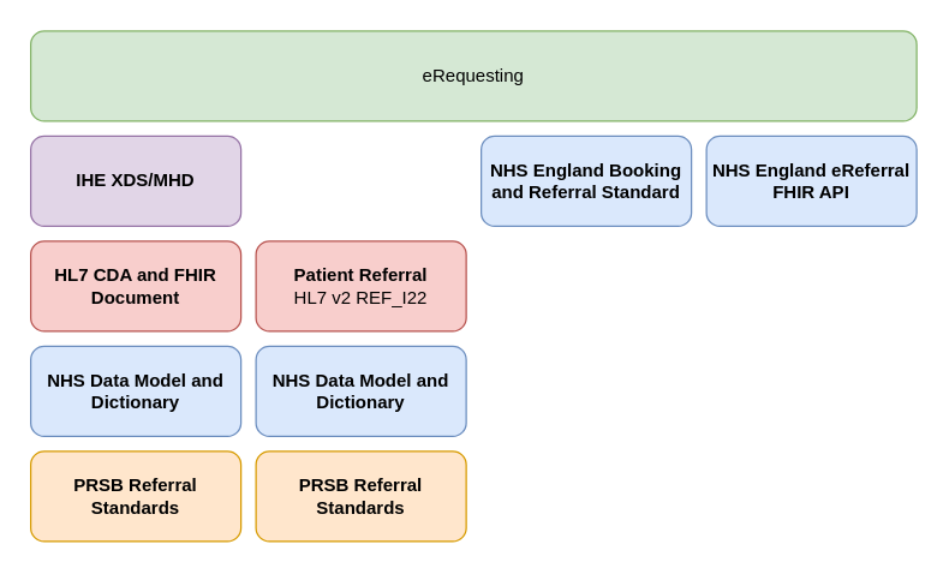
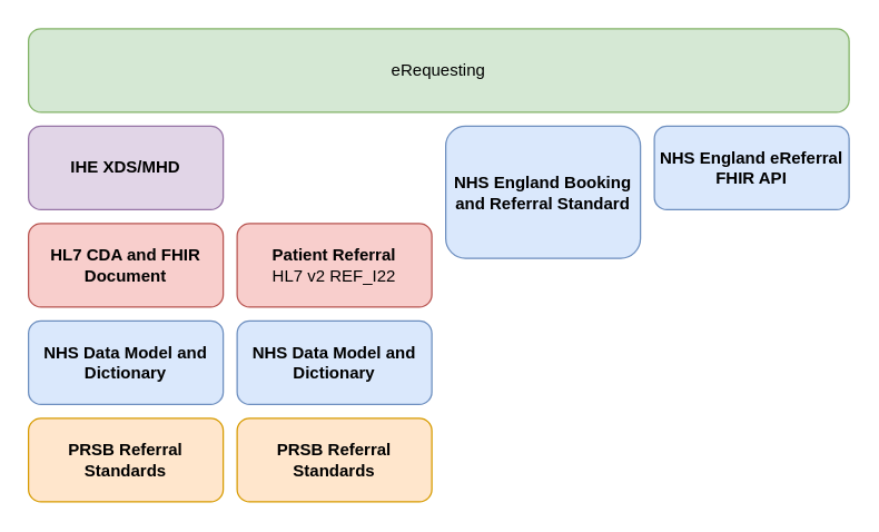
- <mxCell id="5" value="&lt;b&gt;NHS England Booking and Referral Standard&lt;/b&gt;" style="rounded=1;whiteSpace=wrap;html=1;fillColor=#dae8fc;strokeColor=#6c8ebf;" vertex="1" parent="1"><mxGeometry x="320" y="90" width="140" height="60" as="geometry" /></mxCell>
+ <mxCell id="5" value="&lt;b&gt;NHS England Booking and Referral Standard&lt;/b&gt;" style="rounded=1;whiteSpace=wrap;html=1;fillColor=#dae8fc;strokeColor=#6c8ebf;" vertex="1" parent="1"><mxGeometry x="320" y="90" width="140" height="95" as="geometry" /></mxCell>
